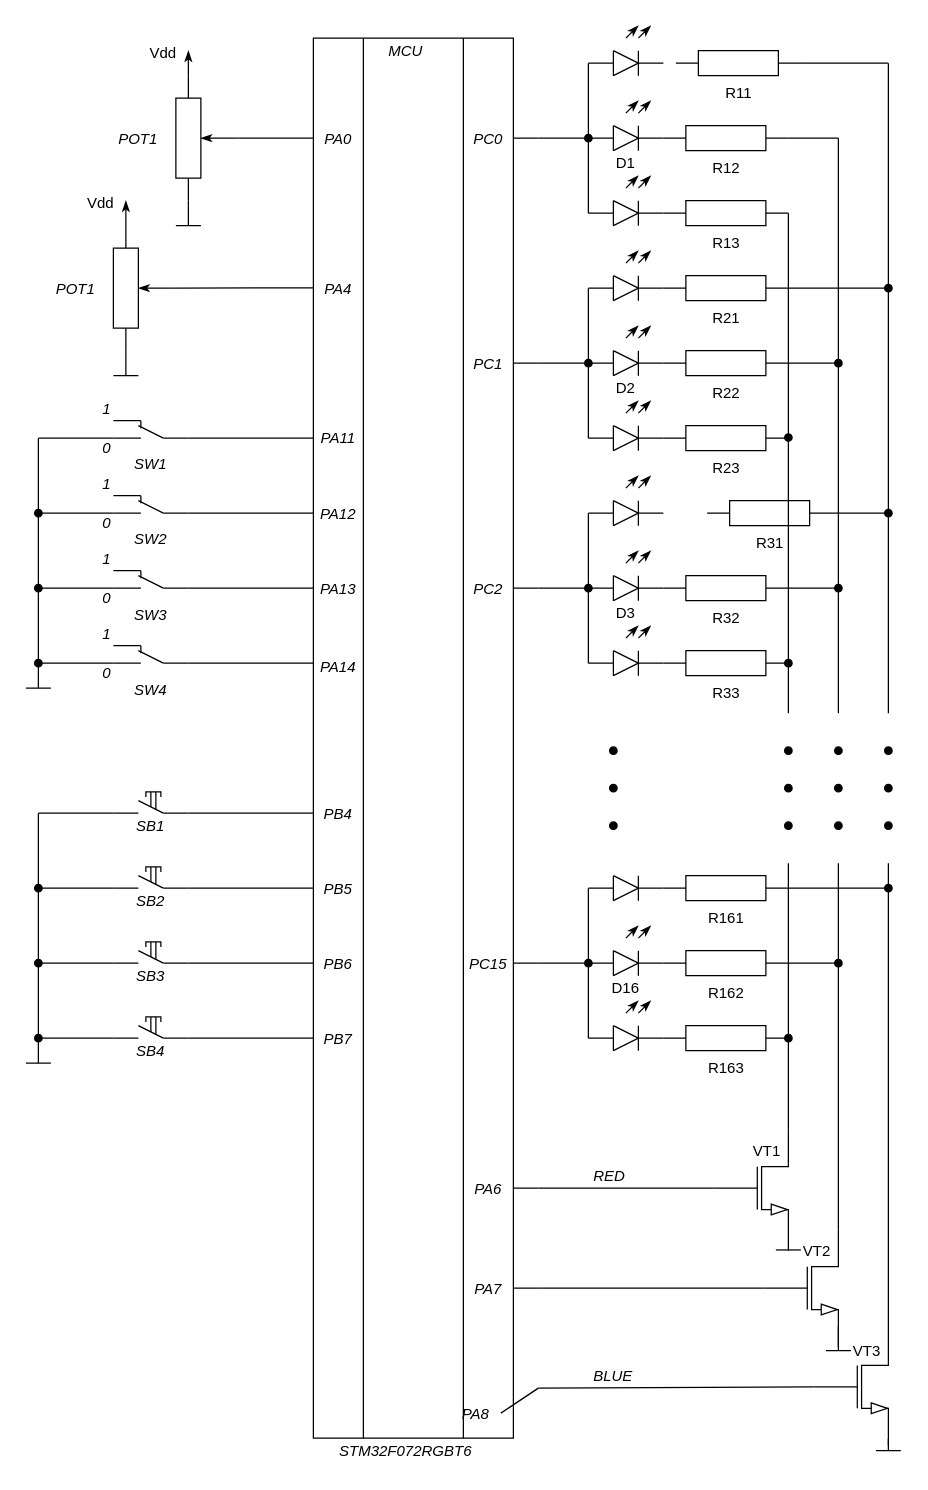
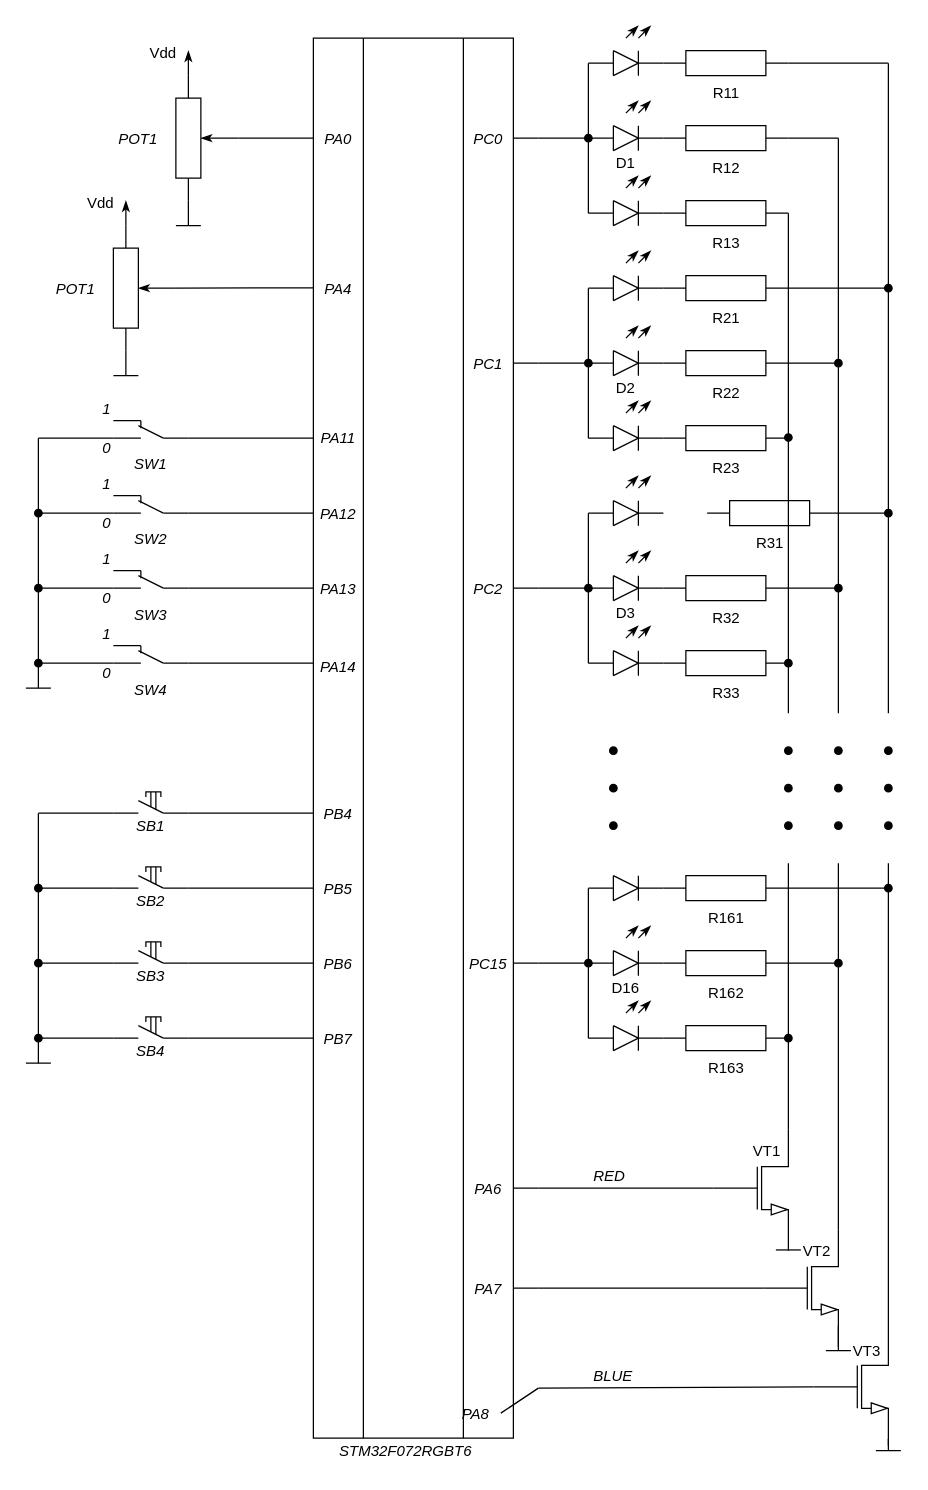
- <mxCell id="17" value="MCU" style="text;strokeColor=none;fillColor=none;align=center;verticalAlign=middle;rounded=0;fontStyle=2" parent="1" vertex="1"><mxGeometry x="304" y="30" width="40" height="20" as="geometry" /></mxCell>
- <mxCell id="165" value="R11" style="pointerEvents=1;verticalLabelPosition=bottom;shadow=0;dashed=0;align=center;html=1;verticalAlign=top;shape=mxgraph.electrical.resistors.resistor_1;rounded=0;sketch=0;" parent="1" vertex="1"><mxGeometry x="540" y="40" width="100" height="20" as="geometry" /></mxCell>
+ <mxCell id="165" value="R11" style="pointerEvents=1;verticalLabelPosition=bottom;shadow=0;dashed=0;align=center;html=1;verticalAlign=top;shape=mxgraph.electrical.resistors.resistor_1;rounded=0;sketch=0;" parent="1" vertex="1"><mxGeometry x="530" y="40" width="100" height="20" as="geometry" /></mxCell>
